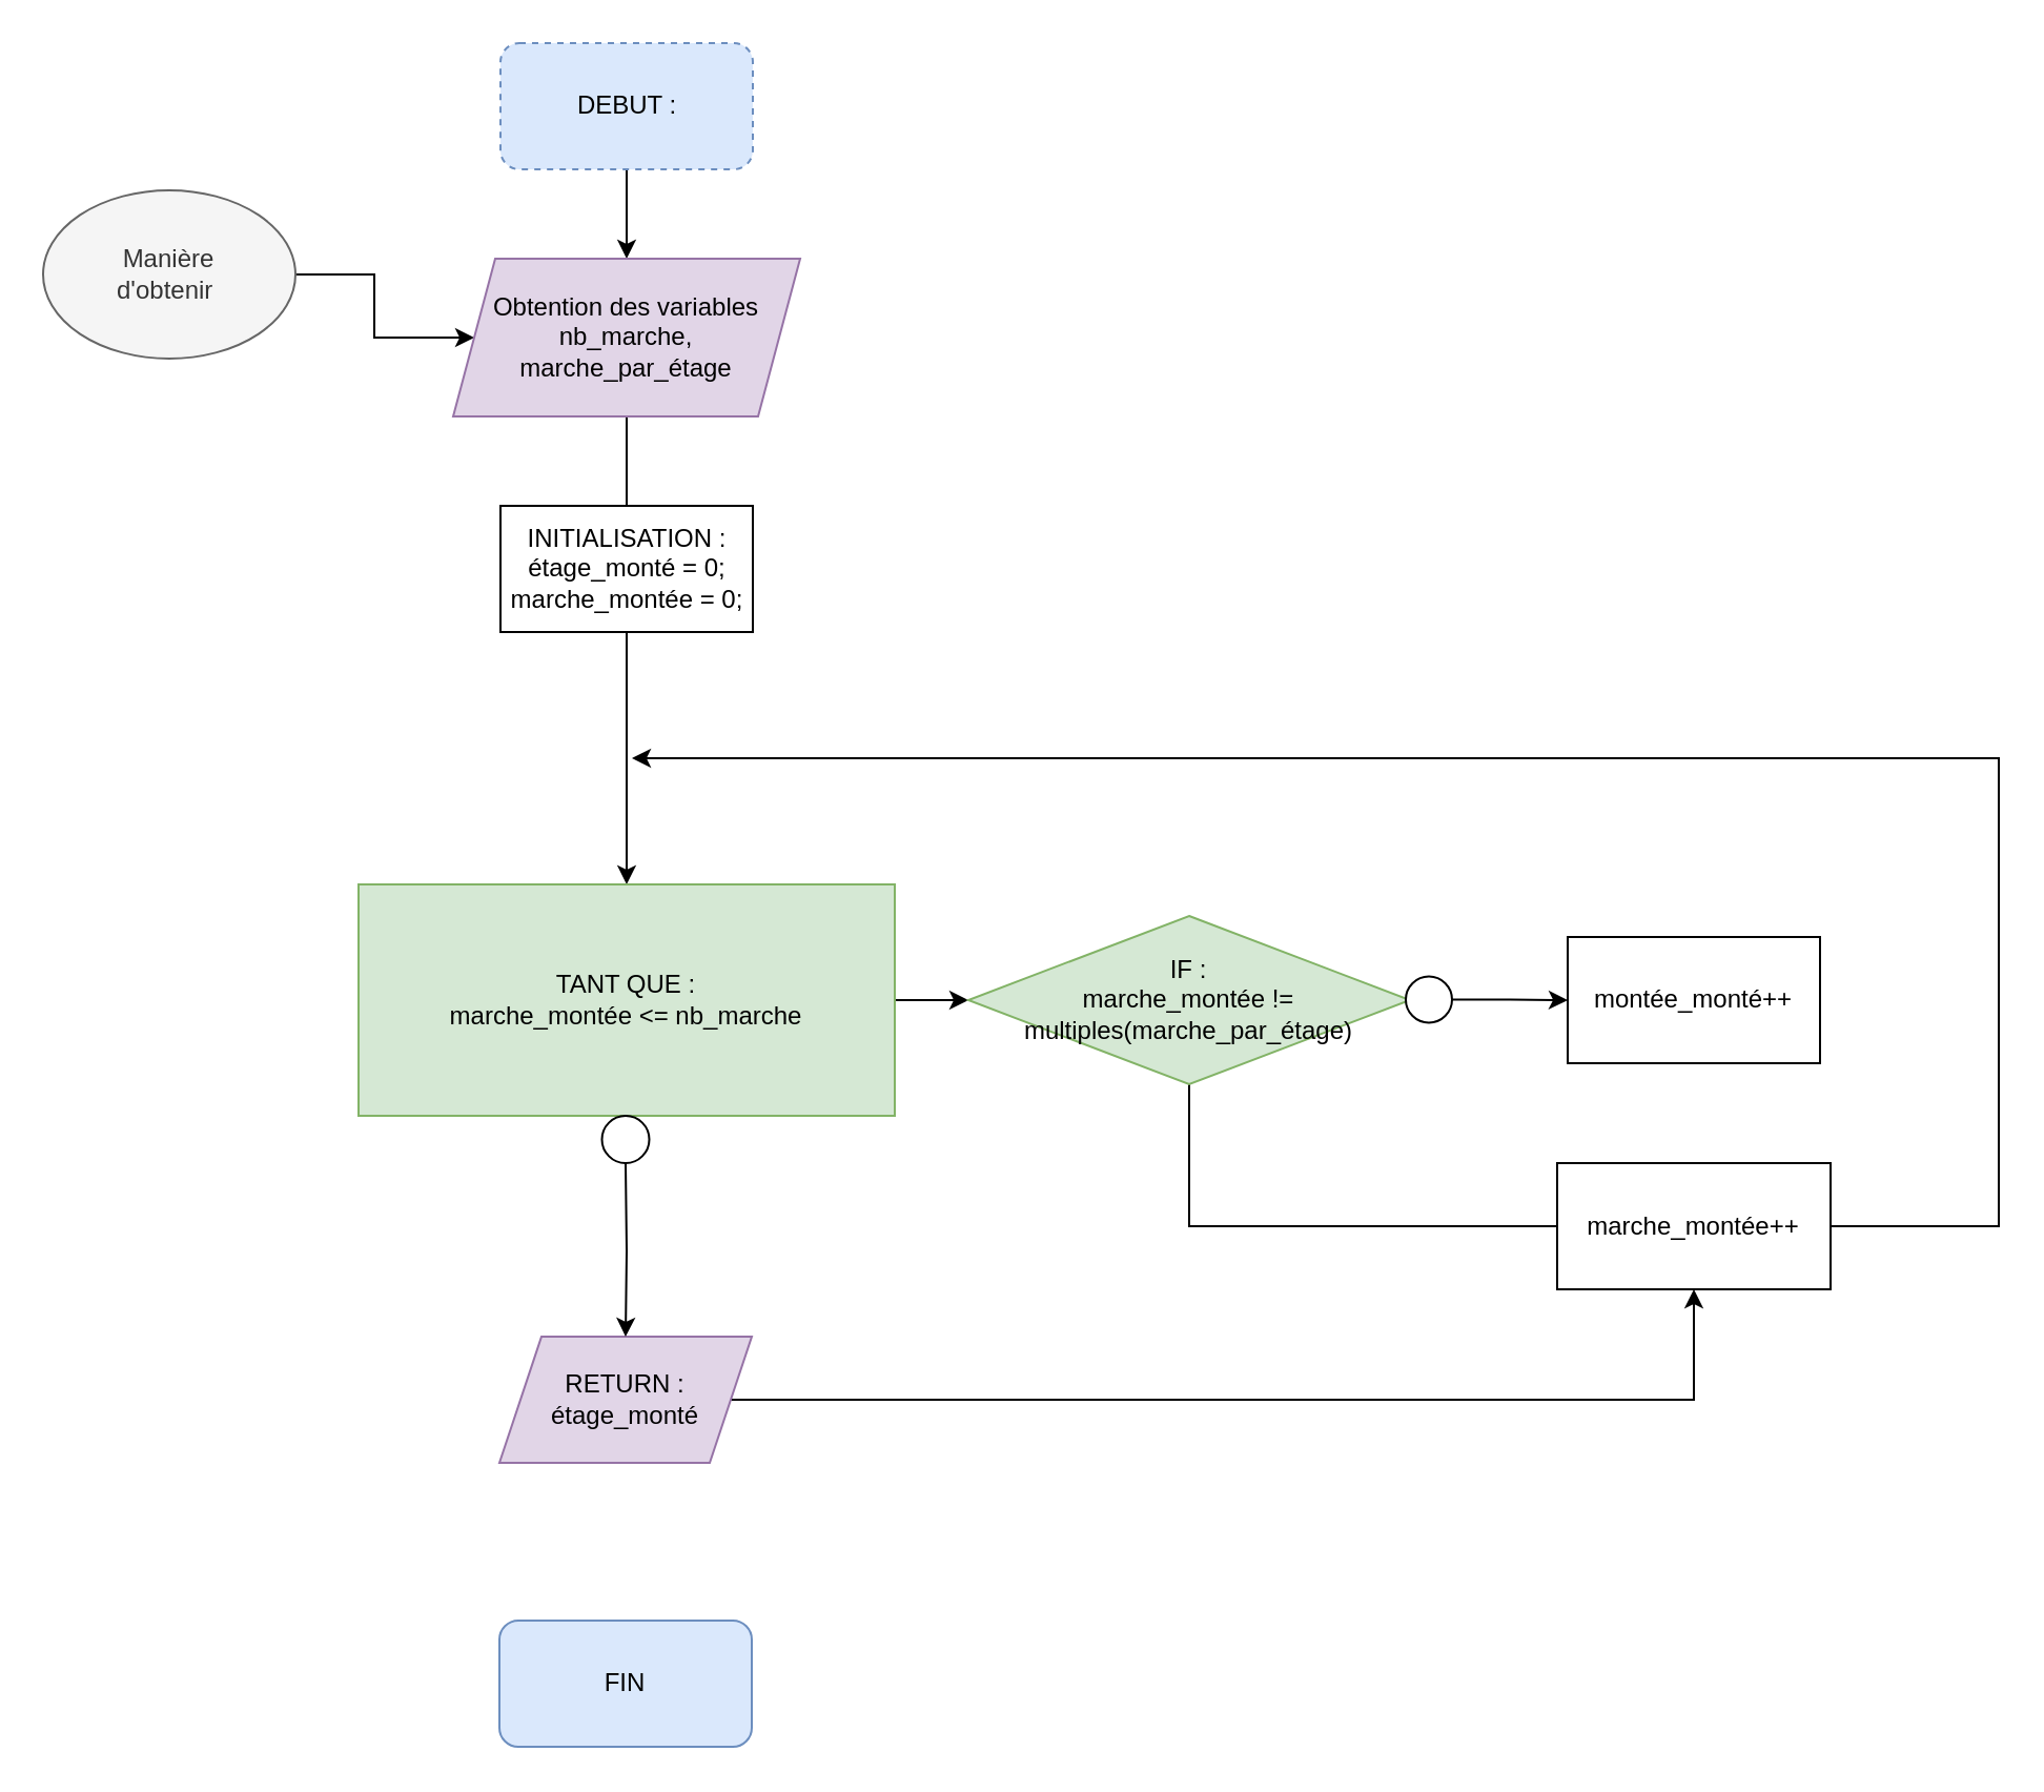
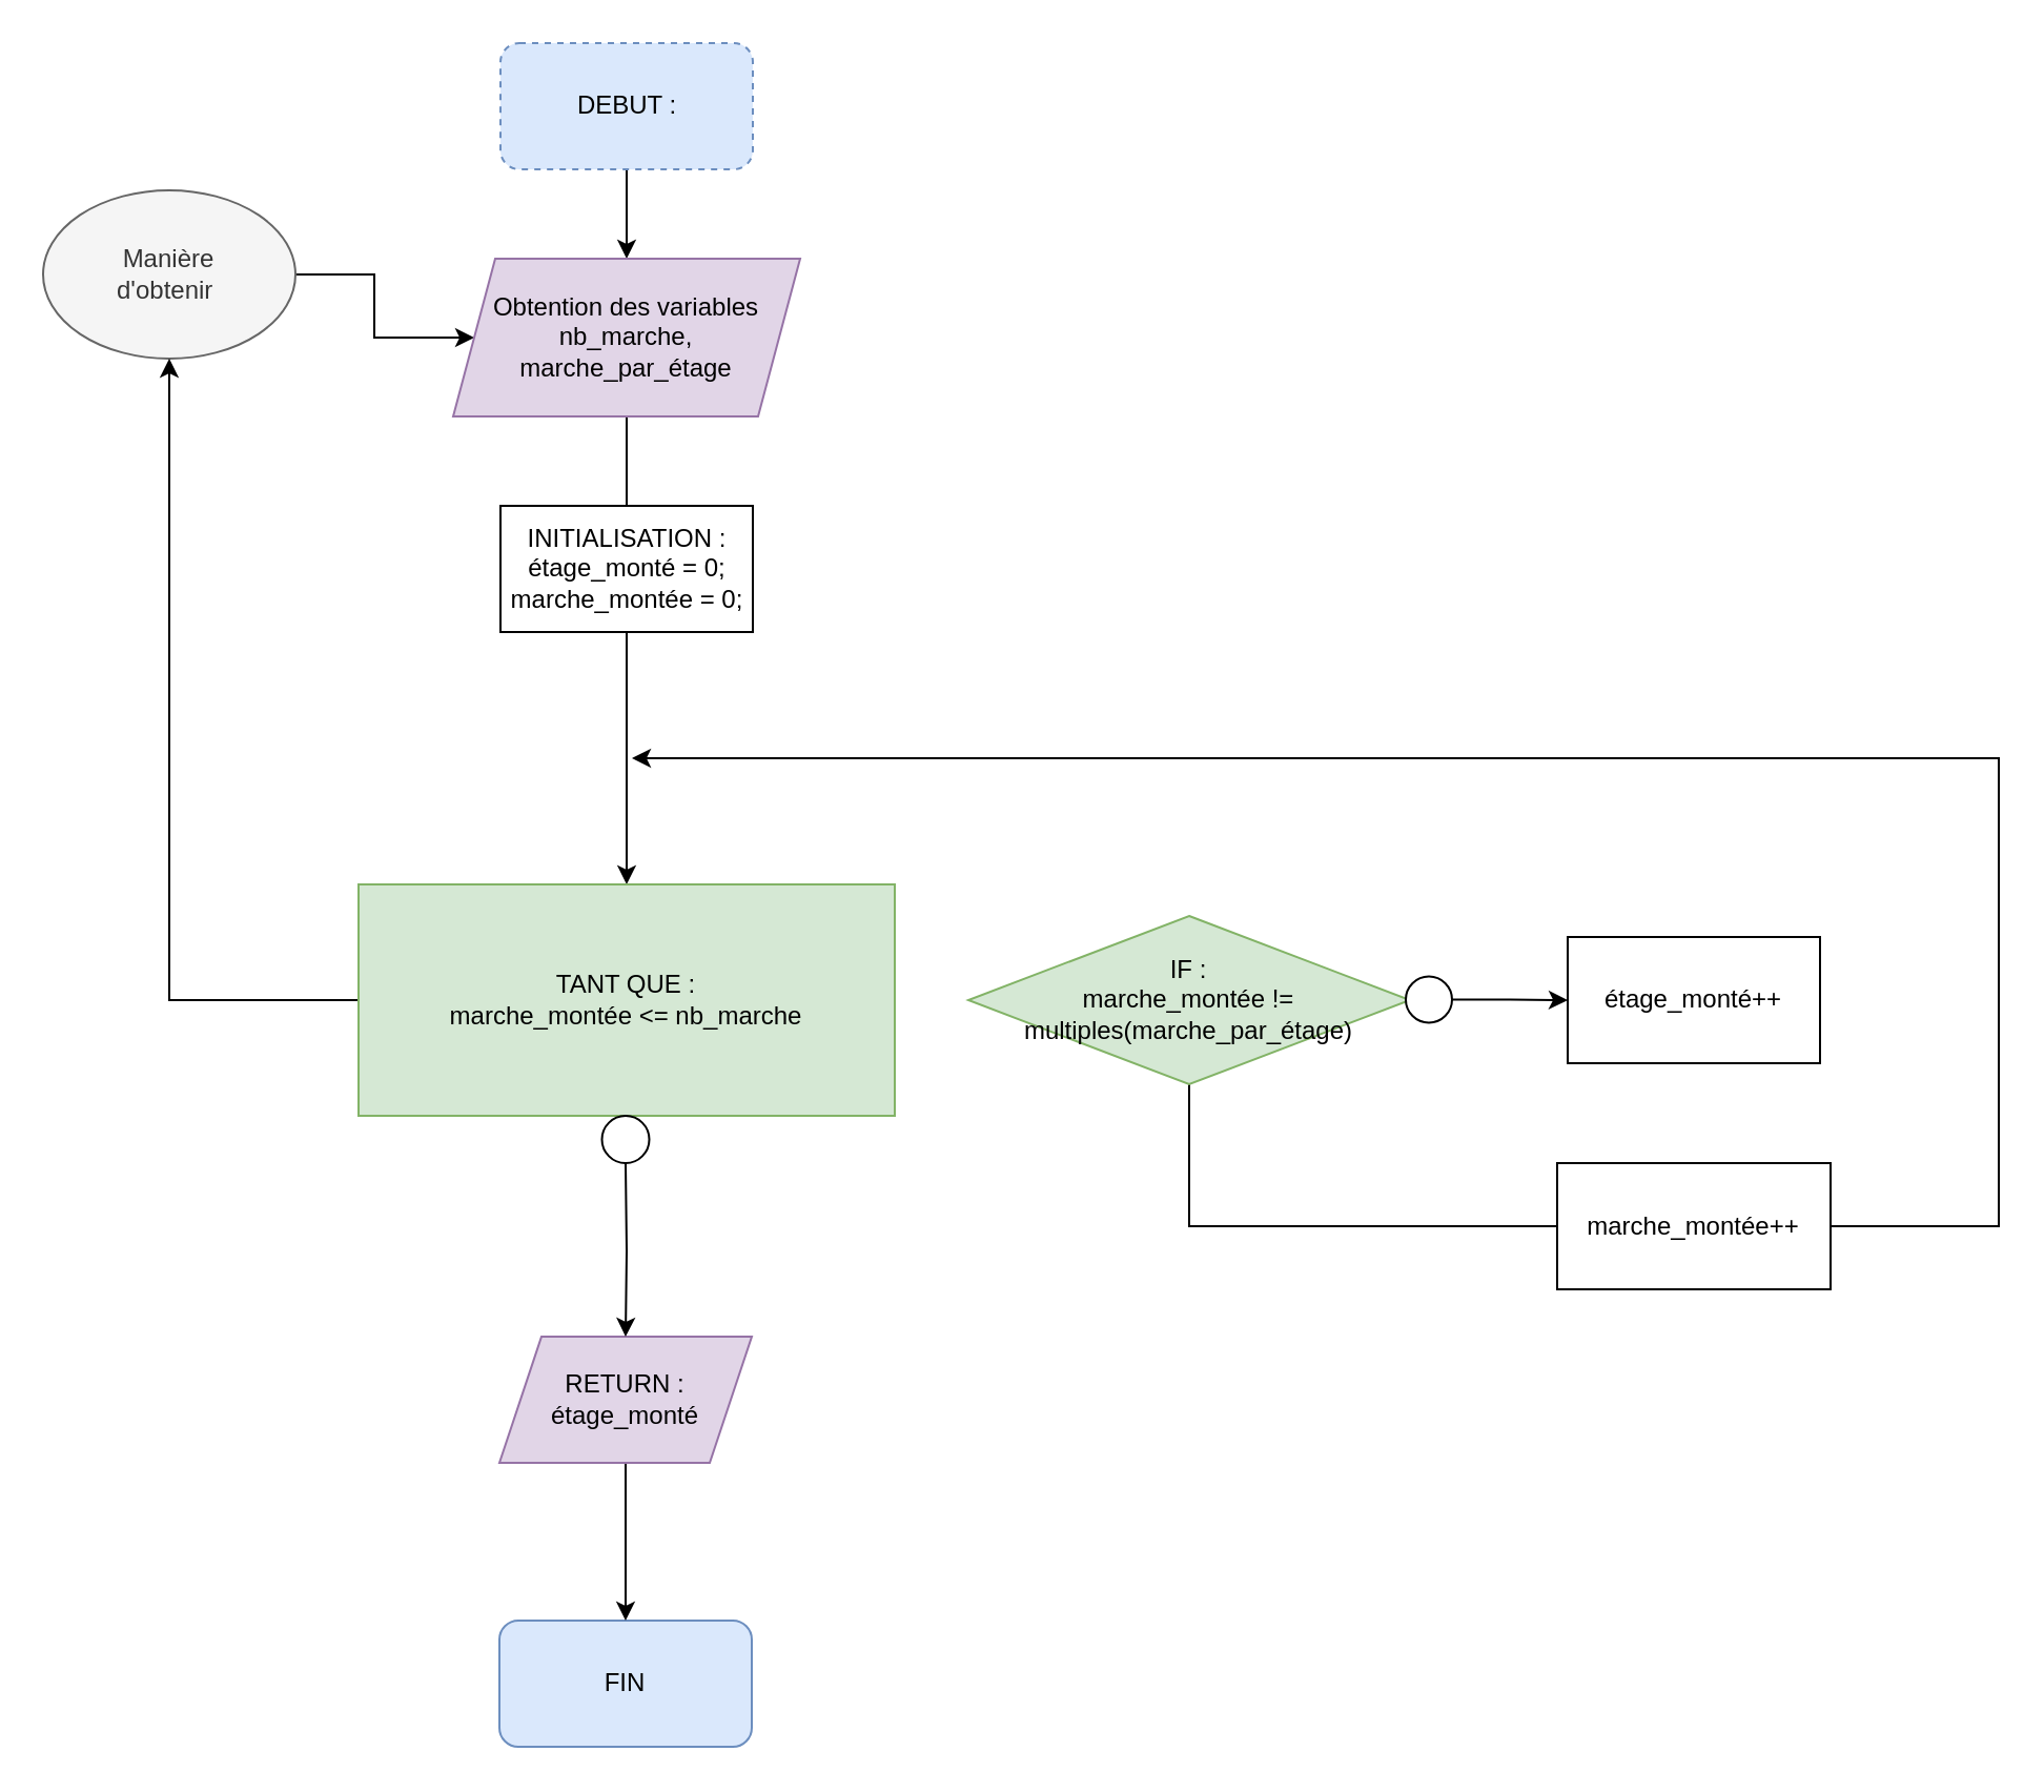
- <mxCell id="9" style="edgeStyle=orthogonalEdgeStyle;rounded=0;orthogonalLoop=1;jettySize=auto;html=1;entryX=0;entryY=0.5;entryDx=0;entryDy=0;" parent="1" source="10" target="18" edge="1"><mxGeometry relative="1" as="geometry" /></mxCell>
+ <mxCell id="9" style="edgeStyle=orthogonalEdgeStyle;rounded=0;orthogonalLoop=1;jettySize=auto;html=1;" parent="1" source="10" target="5" edge="1"><mxGeometry relative="1" as="geometry" /></mxCell>
- <mxCell id="19" value="montée_monté++" style="rounded=0;whiteSpace=wrap;html=1;" parent="1" vertex="1"><mxGeometry x="745" y="445" width="120" height="60" as="geometry" /></mxCell>
+ <mxCell id="19" value="étage_monté++" style="rounded=0;whiteSpace=wrap;html=1;" parent="1" vertex="1"><mxGeometry x="745" y="445" width="120" height="60" as="geometry" /></mxCell>
- <mxCell id="14" style="edgeStyle=orthogonalEdgeStyle;rounded=0;orthogonalLoop=1;jettySize=auto;html=1;" parent="1" source="15" target="13" edge="1"><mxGeometry relative="1" as="geometry" /></mxCell>
+ <mxCell id="14" style="edgeStyle=orthogonalEdgeStyle;rounded=0;orthogonalLoop=1;jettySize=auto;html=1;" parent="1" source="15" target="8" edge="1"><mxGeometry relative="1" as="geometry" /></mxCell>
